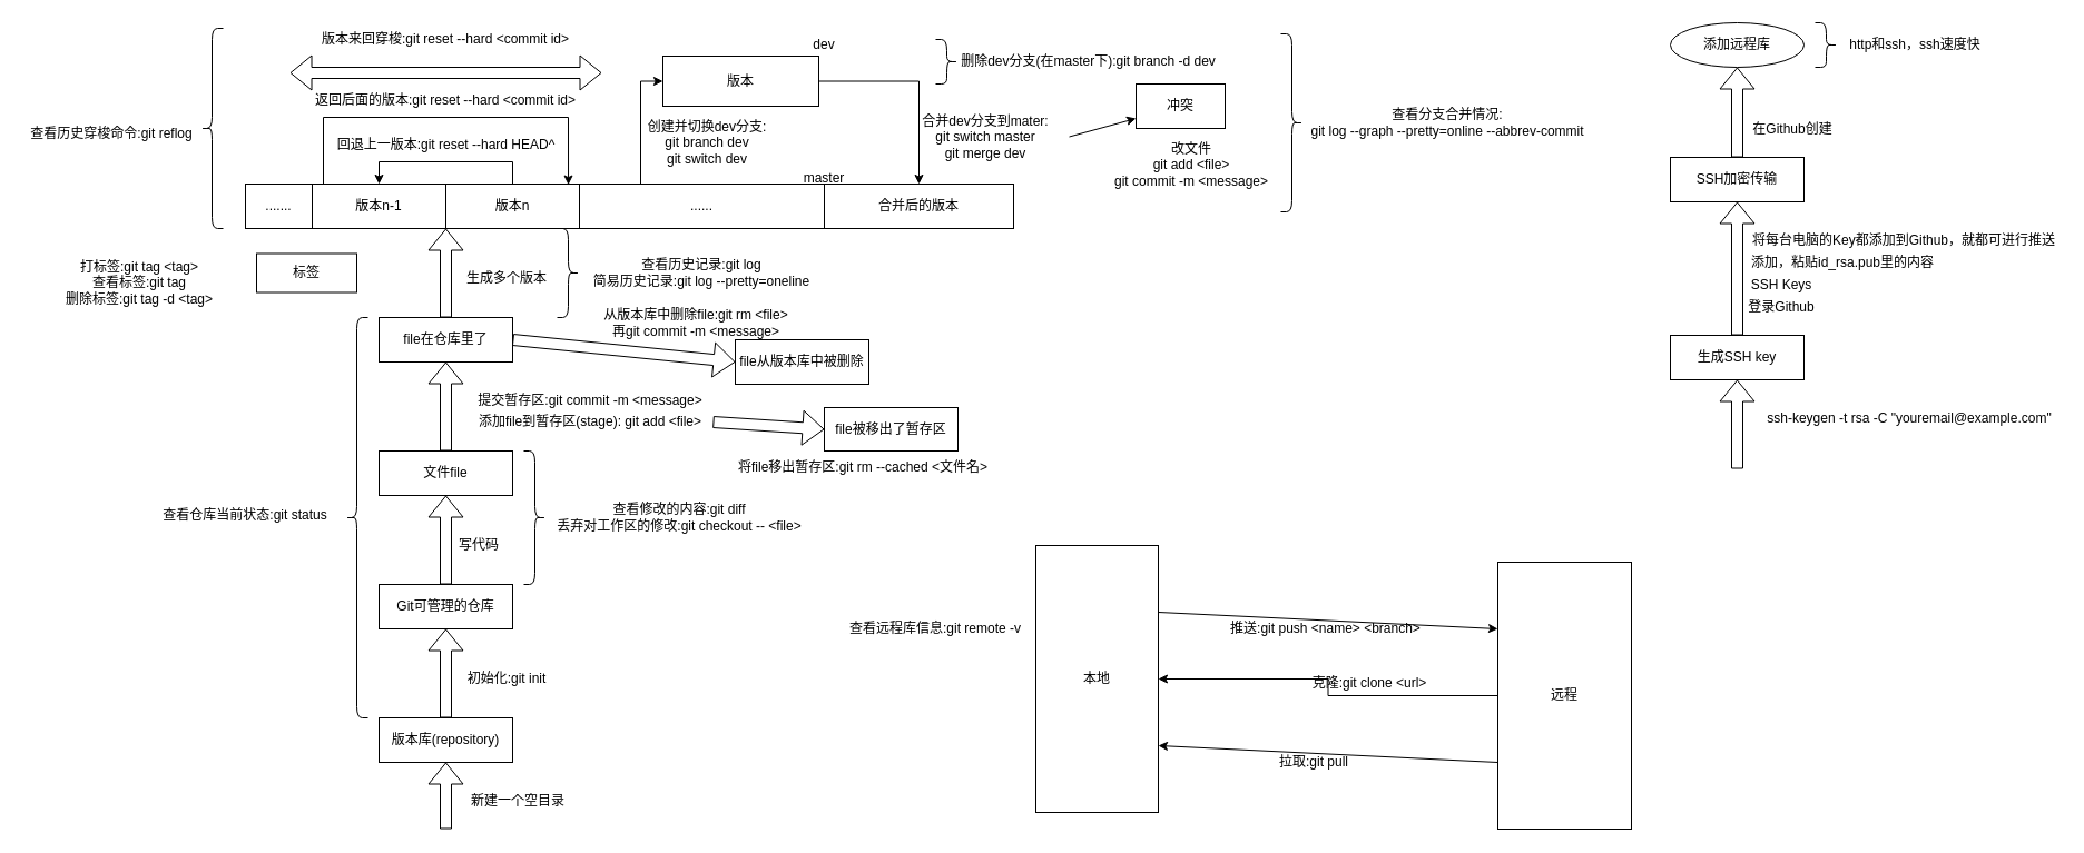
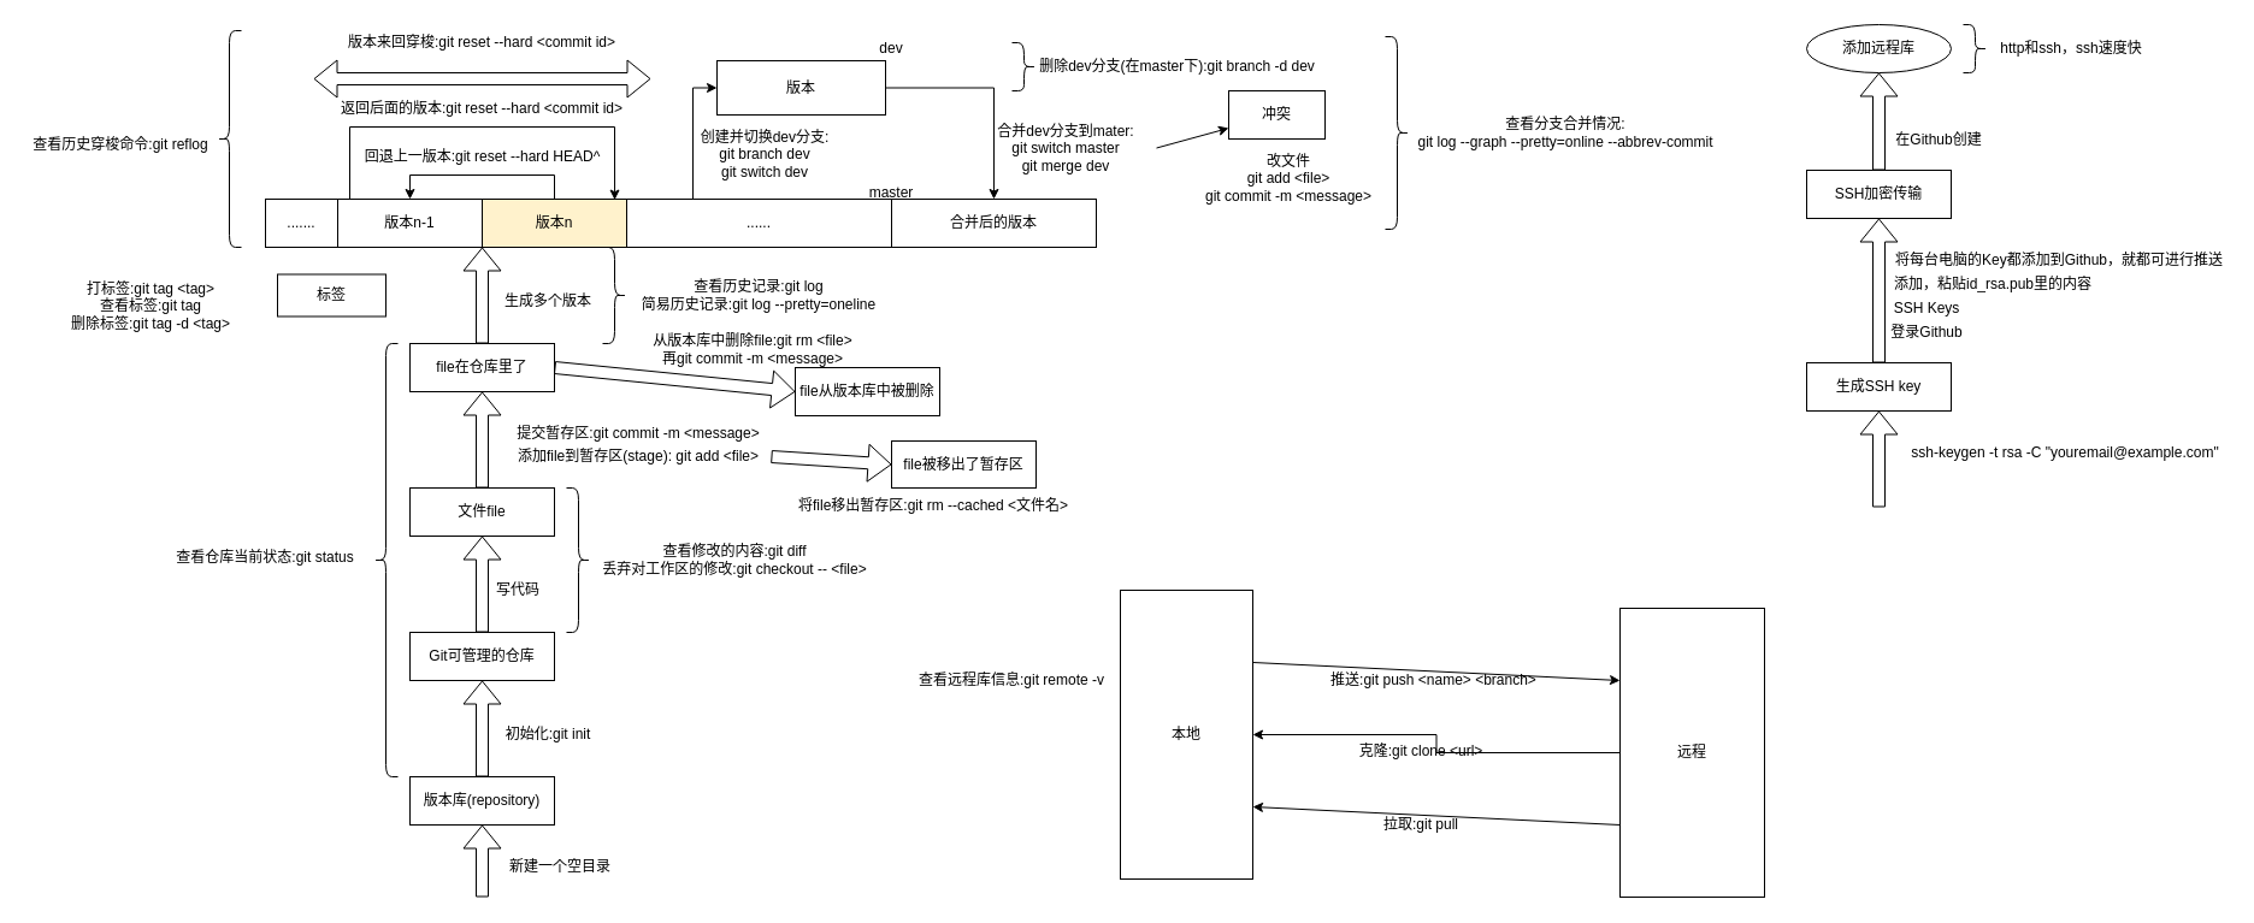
- <mxCell id="29" value="版本n" style="rounded=0;whiteSpace=wrap;html=1;" vertex="1" parent="1"><mxGeometry x="400" y="165" width="120" height="40" as="geometry" /></mxCell>
+ <mxCell id="29" value="版本n" style="rounded=0;whiteSpace=wrap;html=1;fillColor=#fff2cc;" vertex="1" parent="1"><mxGeometry x="400" y="165" width="120" height="40" as="geometry" /></mxCell>
- <mxCell id="61" value="克隆:git clone &amp;lt;url&amp;gt;" style="text;html=1;strokeColor=none;fillColor=none;align=center;verticalAlign=middle;whiteSpace=wrap;rounded=0;" vertex="1" parent="1"><mxGeometry x="1150" y="599" width="160" height="30" as="geometry" /></mxCell>
+ <mxCell id="61" value="克隆:git clone &amp;lt;url&amp;gt;" style="text;html=1;strokeColor=none;fillColor=none;align=center;verticalAlign=middle;whiteSpace=wrap;rounded=0;" vertex="1" parent="1"><mxGeometry x="1100" y="609" width="160" height="30" as="geometry" /></mxCell>
